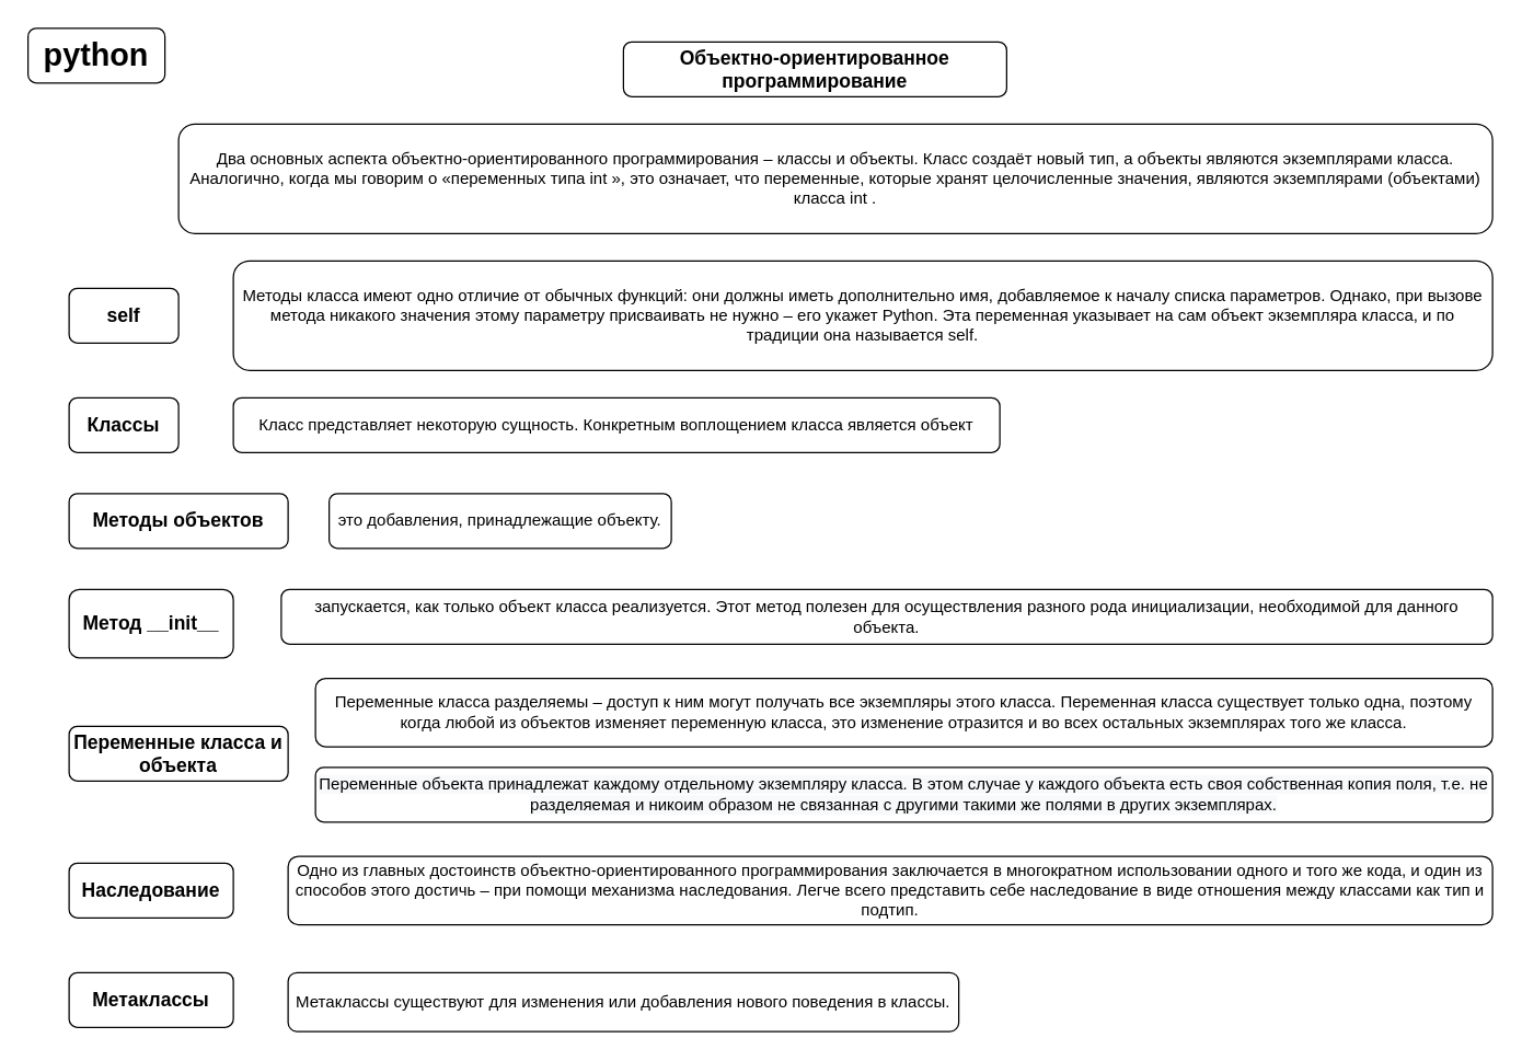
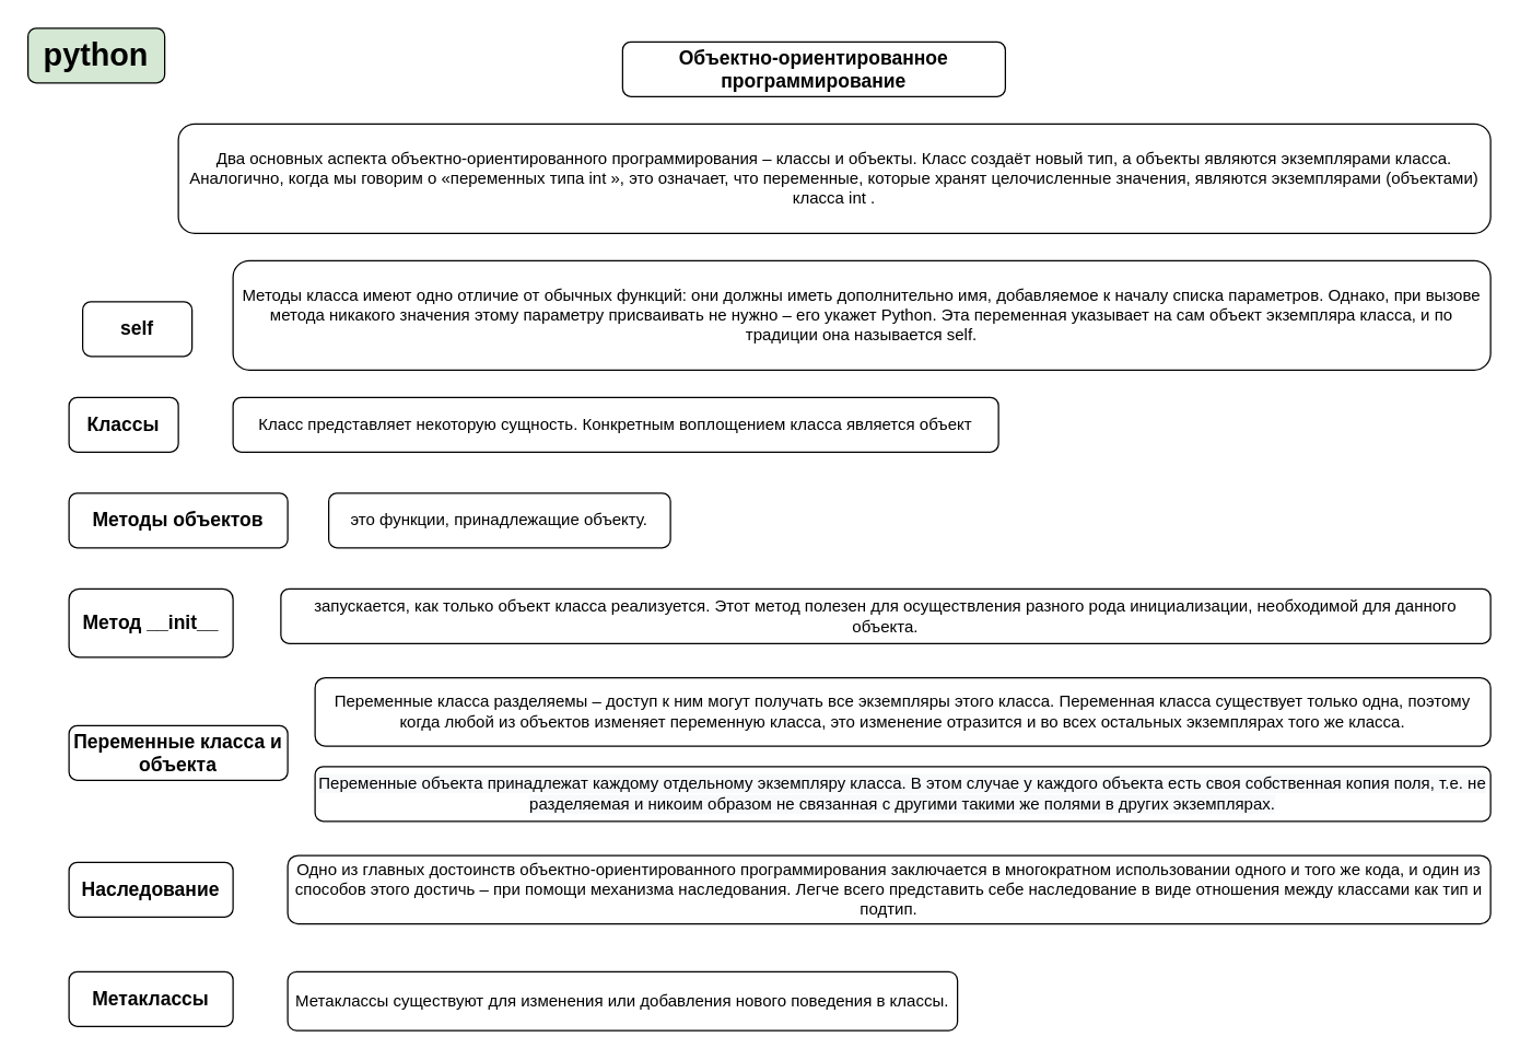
- <mxCell id="2" value="python" style="rounded=1;whiteSpace=wrap;html=1;fontStyle=1;fontSize=23;" vertex="1" parent="1"><mxGeometry x="20" y="20" width="100" height="40" as="geometry" /></mxCell>
+ <mxCell id="2" value="python" style="rounded=1;whiteSpace=wrap;html=1;fontStyle=1;fontSize=23;fillColor=#d5e8d4;" vertex="1" parent="1"><mxGeometry x="20" y="20" width="100" height="40" as="geometry" /></mxCell>
- <mxCell id="5" value="self" style="rounded=1;whiteSpace=wrap;html=1;fontStyle=1;fontSize=14;" vertex="1" parent="1"><mxGeometry x="50" y="210" width="80" height="40" as="geometry" /></mxCell>
+ <mxCell id="5" value="self" style="rounded=1;whiteSpace=wrap;html=1;fontStyle=1;fontSize=14;" vertex="1" parent="1"><mxGeometry x="60" y="220" width="80" height="40" as="geometry" /></mxCell>
- <mxCell id="10" value="это добавления, принадлежащие объекту." style="rounded=1;whiteSpace=wrap;html=1;" vertex="1" parent="1"><mxGeometry x="240" y="360" width="250" height="40" as="geometry" /></mxCell>
+ <mxCell id="10" value="это функции, принадлежащие объекту." style="rounded=1;whiteSpace=wrap;html=1;" vertex="1" parent="1"><mxGeometry x="240" y="360" width="250" height="40" as="geometry" /></mxCell>
